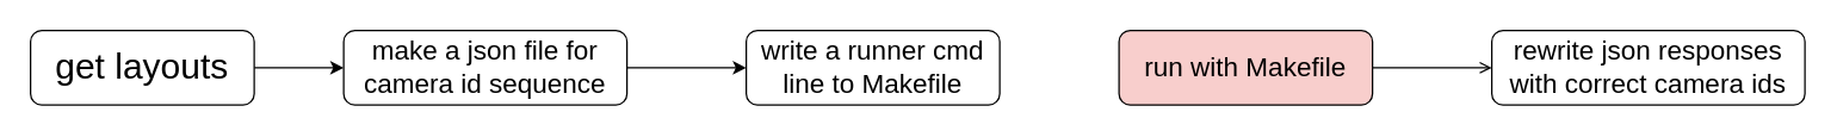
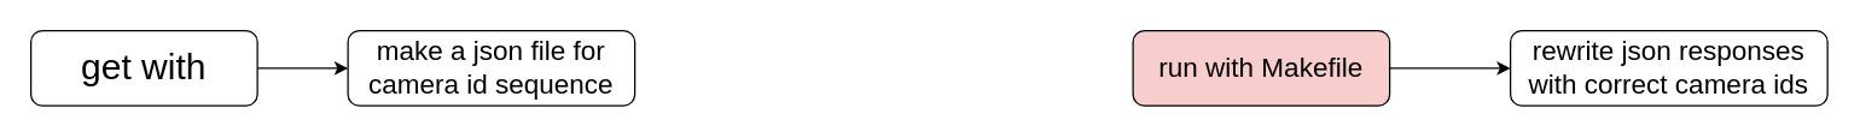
- <mxCell id="3" value="&lt;font style=&quot;font-size: 24px;&quot;&gt;get layouts&lt;/font&gt;" style="rounded=1;whiteSpace=wrap;html=1;" vertex="1" parent="1"><mxGeometry x="20" y="20" width="150" height="50" as="geometry" /></mxCell>
+ <mxCell id="3" value="&lt;font style=&quot;font-size: 24px;&quot;&gt;get with&lt;/font&gt;" style="rounded=1;whiteSpace=wrap;html=1;" vertex="1" parent="1"><mxGeometry x="20" y="20" width="150" height="50" as="geometry" /></mxCell>
- <mxCell id="4" style="edgeStyle=orthogonalEdgeStyle;rounded=0;orthogonalLoop=1;jettySize=auto;html=1;entryX=0;entryY=0.5;entryDx=0;entryDy=0;" edge="1" parent="1" source="5" target="6"><mxGeometry relative="1" as="geometry" /></mxCell>
- <mxCell id="6" value="&lt;font style=&quot;font-size: 18px;&quot;&gt;write a runner cmd line to Makefile&lt;/font&gt;" style="rounded=1;whiteSpace=wrap;html=1;" vertex="1" parent="1"><mxGeometry x="500" y="20" width="170" height="50" as="geometry" /></mxCell>
- <mxCell id="7" value="" style="edgeStyle=orthogonalEdgeStyle;rounded=0;orthogonalLoop=1;jettySize=auto;html=1;endArrow=open;" edge="1" parent="1" source="8" target="9"><mxGeometry relative="1" as="geometry" /></mxCell>
+ <mxCell id="7" value="" style="edgeStyle=orthogonalEdgeStyle;rounded=0;orthogonalLoop=1;jettySize=auto;html=1;" edge="1" parent="1" source="8" target="9"><mxGeometry relative="1" as="geometry" /></mxCell>
